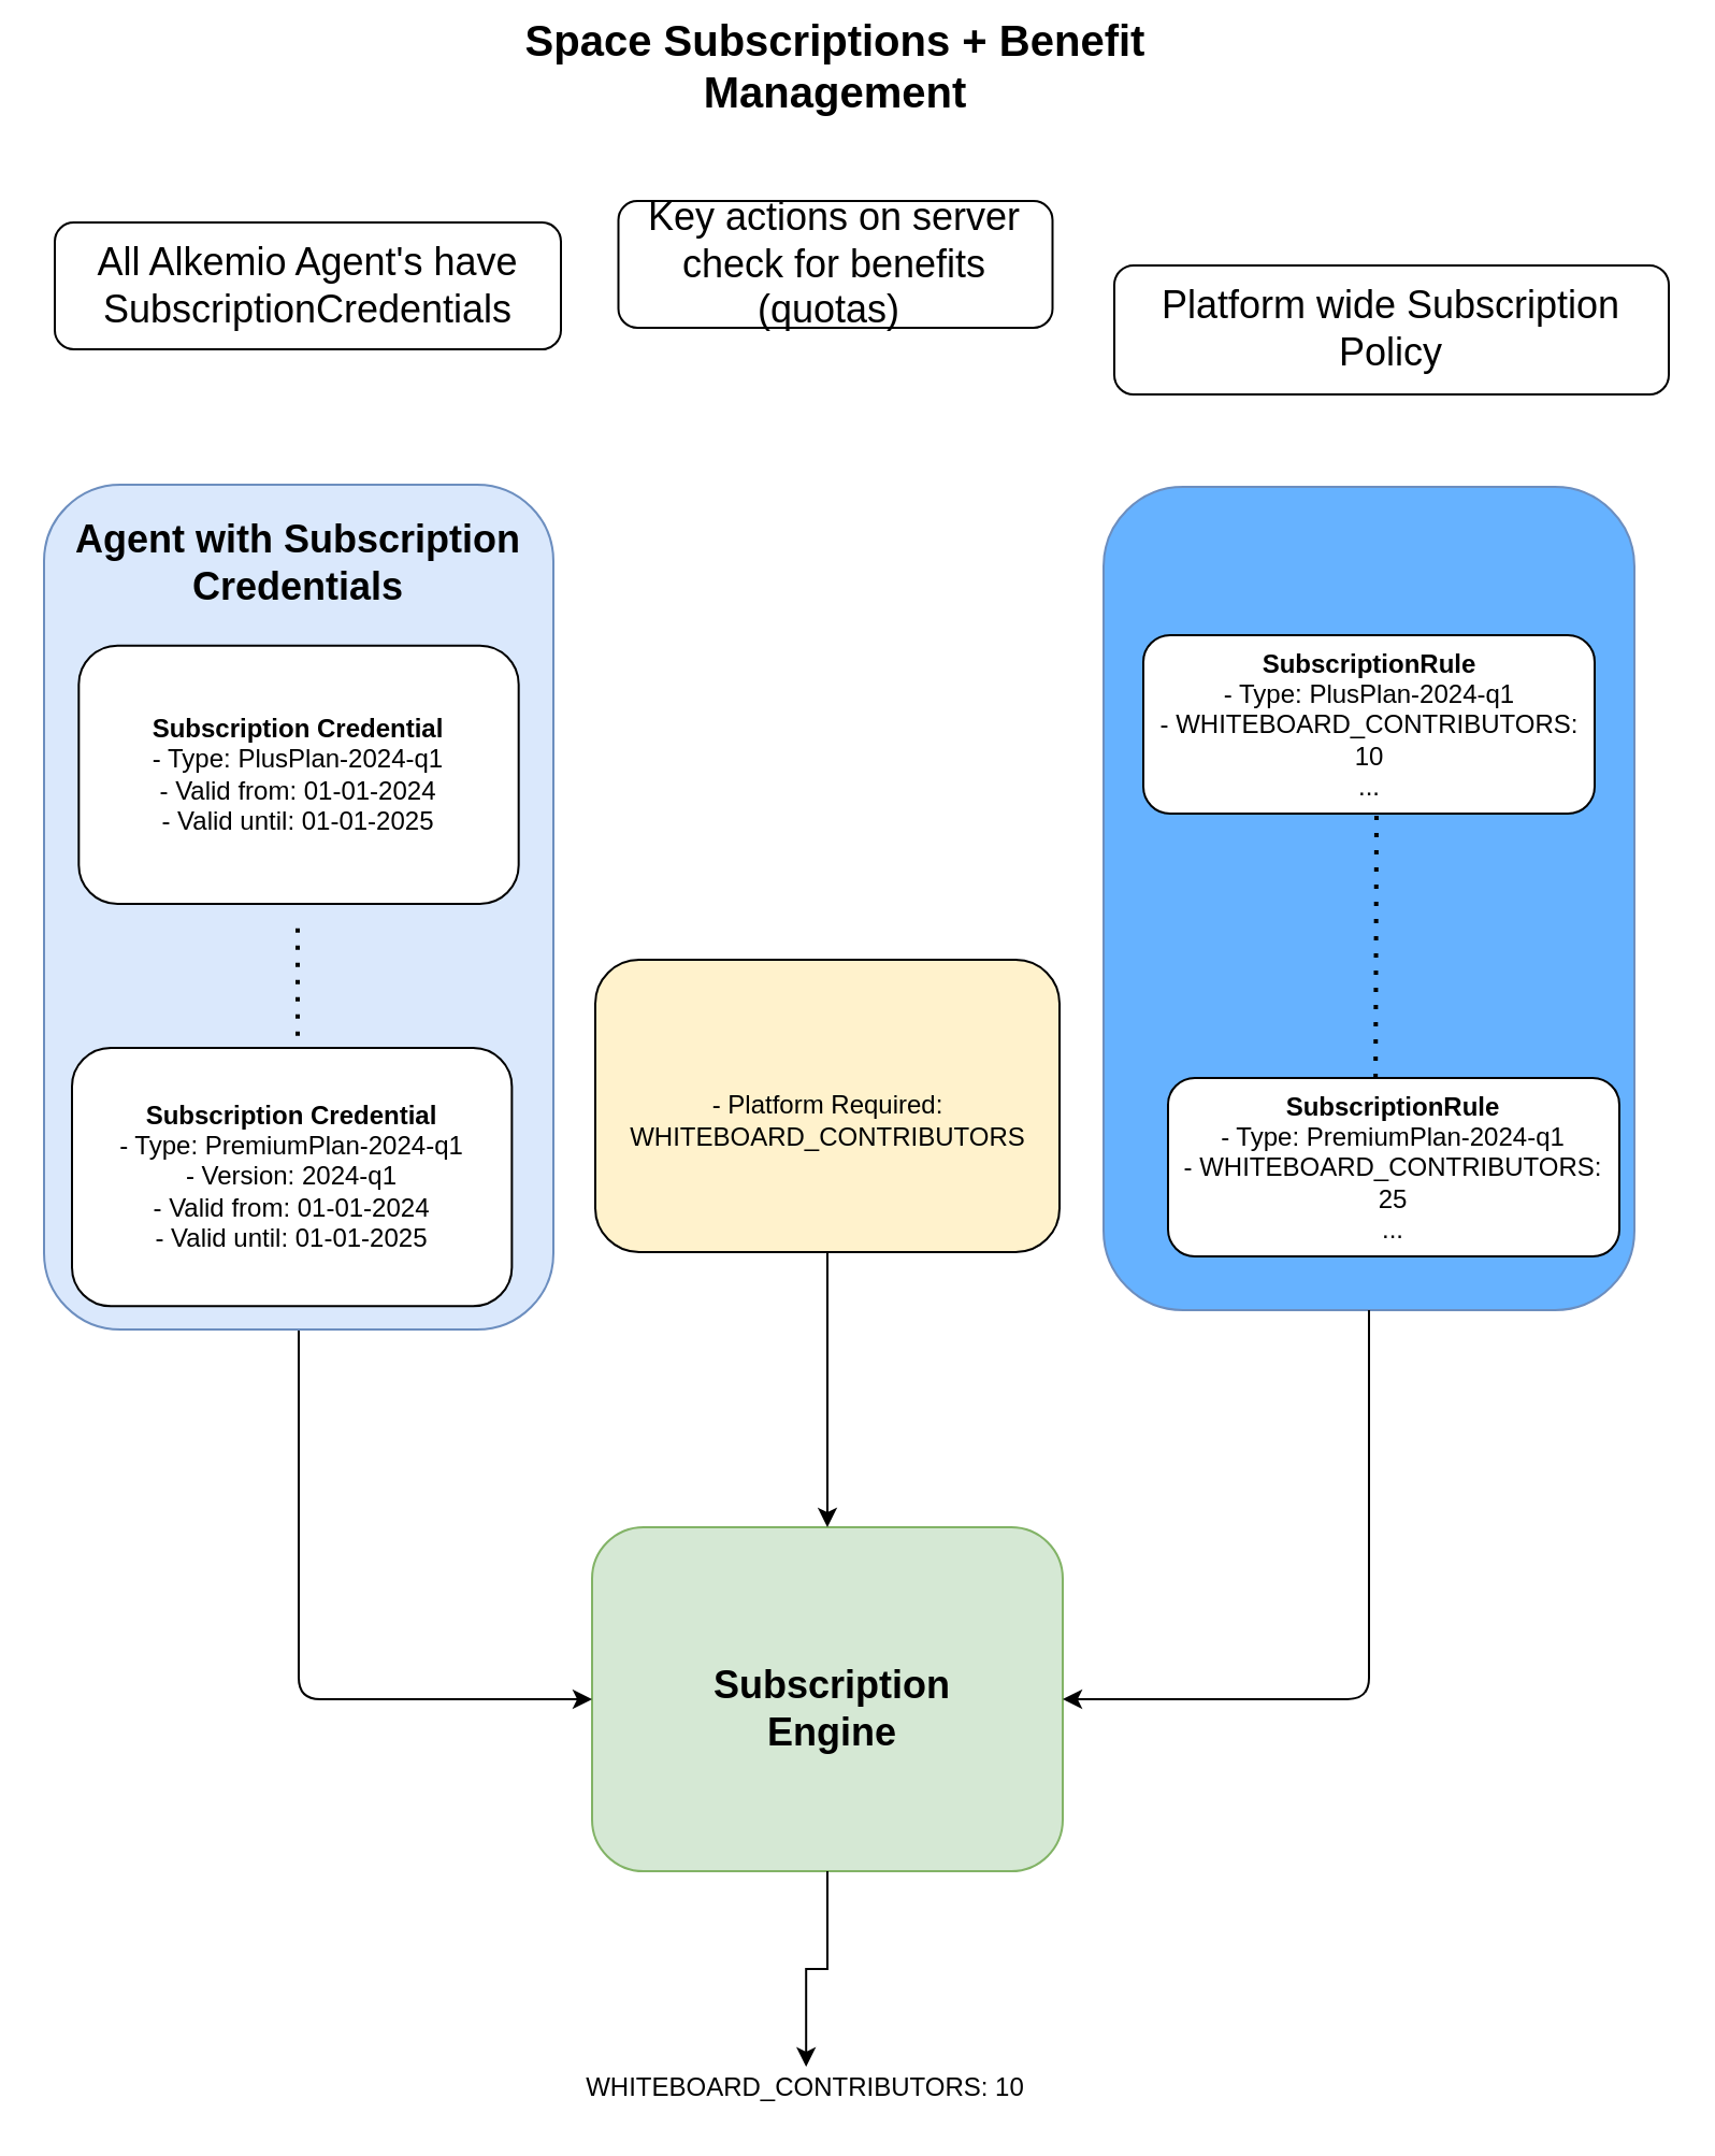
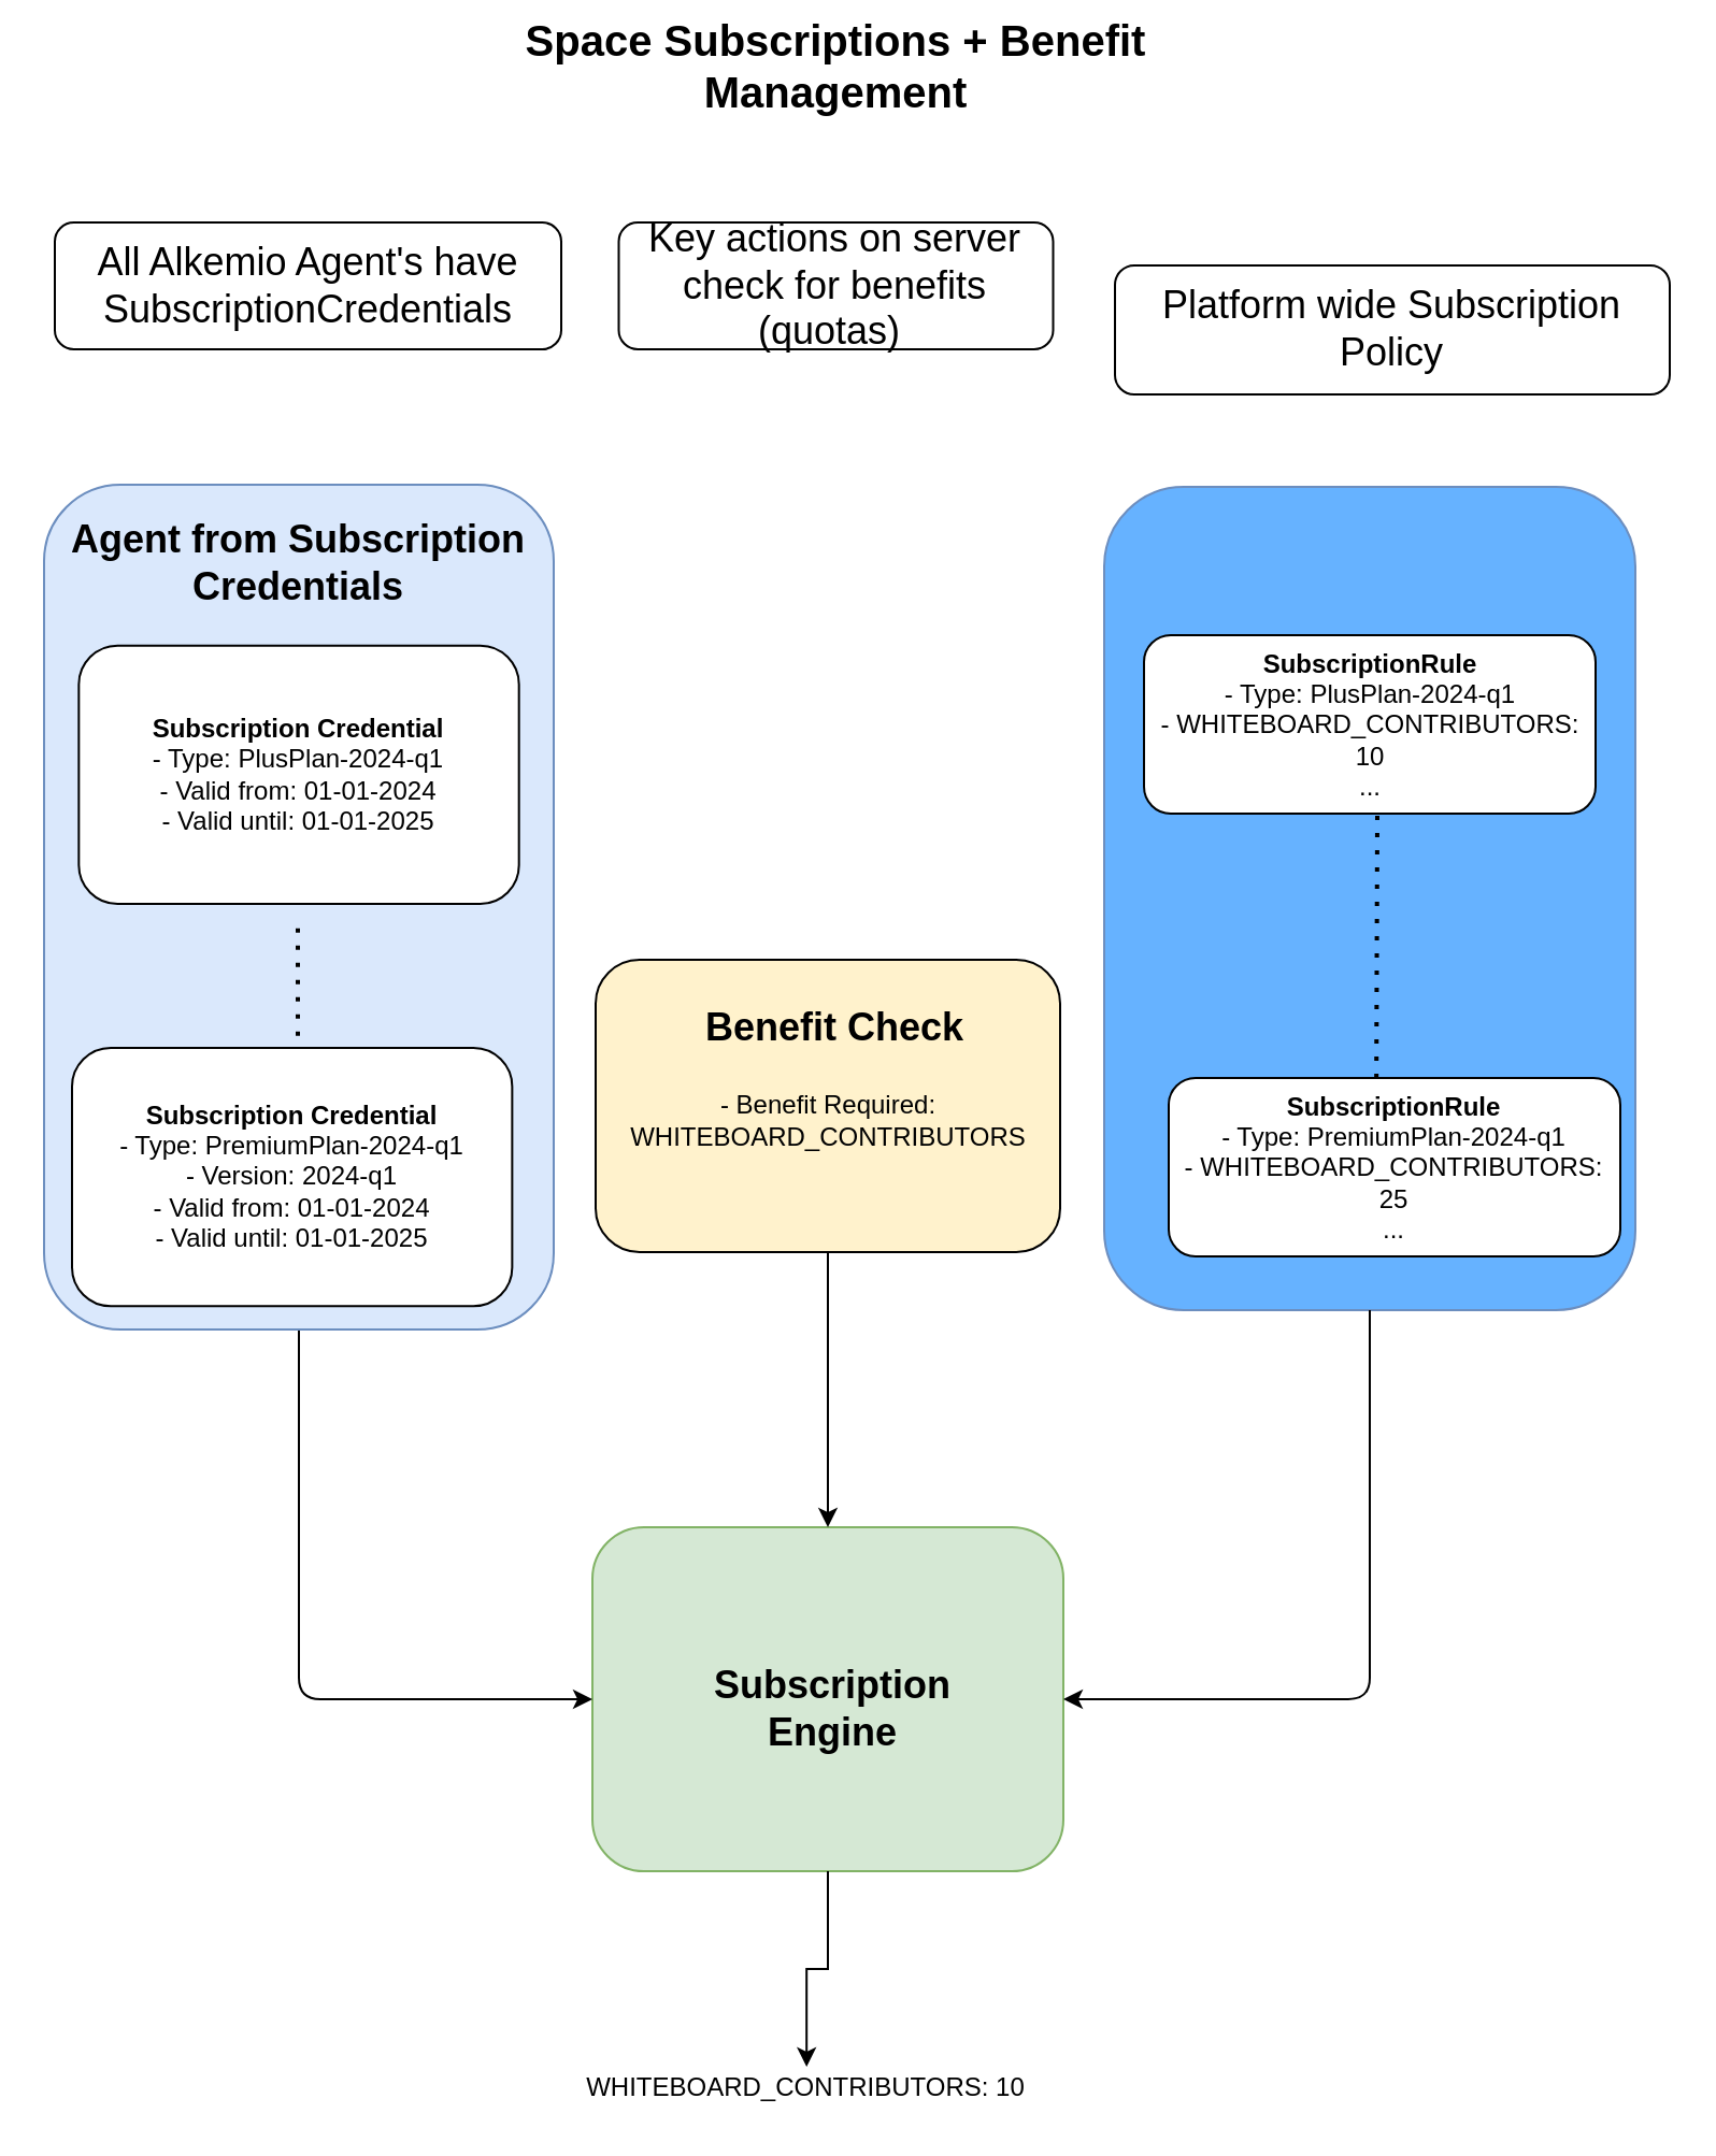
- <mxCell id="27" value="&lt;font style=&quot;font-size: 18px&quot;&gt;Key actions on server check for benefits (quotas)&amp;nbsp;&lt;/font&gt;" style="text;html=1;fillColor=none;align=center;verticalAlign=middle;whiteSpace=wrap;rounded=1;strokeColor=#000000;" parent="1" vertex="1"><mxGeometry x="287.25" y="93" width="202" height="59" as="geometry" /></mxCell>
+ <mxCell id="27" value="&lt;font style=&quot;font-size: 18px&quot;&gt;Key actions on server check for benefits (quotas)&amp;nbsp;&lt;/font&gt;" style="text;html=1;fillColor=none;align=center;verticalAlign=middle;whiteSpace=wrap;rounded=1;strokeColor=#000000;" parent="1" vertex="1"><mxGeometry x="287.25" y="103" width="202" height="59" as="geometry" /></mxCell>
- <mxCell id="15" value="&lt;b&gt;&lt;font style=&quot;font-size: 18px&quot;&gt;Agent with Subscription Credentials&lt;/font&gt;&lt;/b&gt;" style="text;html=1;strokeColor=none;fillColor=none;align=center;verticalAlign=middle;whiteSpace=wrap;rounded=0;" parent="12" vertex="1"><mxGeometry x="10.773" y="18.714" width="215.455" height="37.429" as="geometry" /></mxCell>
+ <mxCell id="15" value="&lt;b&gt;&lt;font style=&quot;font-size: 18px&quot;&gt;Agent from Subscription Credentials&lt;/font&gt;&lt;/b&gt;" style="text;html=1;strokeColor=none;fillColor=none;align=center;verticalAlign=middle;whiteSpace=wrap;rounded=0;" parent="12" vertex="1"><mxGeometry x="10.773" y="18.714" width="215.455" height="37.429" as="geometry" /></mxCell>
+ <mxCell id="20" value="&lt;font style=&quot;font-size: 18px&quot;&gt;&lt;b&gt;Benefit Check&lt;/b&gt;&lt;/font&gt;" style="text;html=1;strokeColor=none;fillColor=none;align=center;verticalAlign=middle;whiteSpace=wrap;rounded=0;" parent="18" vertex="1"><mxGeometry x="33.998" y="16.003" width="155.745" height="31.628" as="geometry" /></mxCell>
- <mxCell id="19" value="&lt;br&gt;- Platform Required: WHITEBOARD_CONTRIBUTORS" style="rounded=1;whiteSpace=wrap;html=1;fillColor=#FFF2CC;" parent="18" vertex="1"><mxGeometry width="216" height="136" as="geometry" /></mxCell>
+ <mxCell id="19" value="&lt;br&gt;- Benefit Required: WHITEBOARD_CONTRIBUTORS" style="rounded=1;whiteSpace=wrap;html=1;fillColor=#FFF2CC;" parent="18" vertex="1"><mxGeometry width="216" height="136" as="geometry" /></mxCell>
